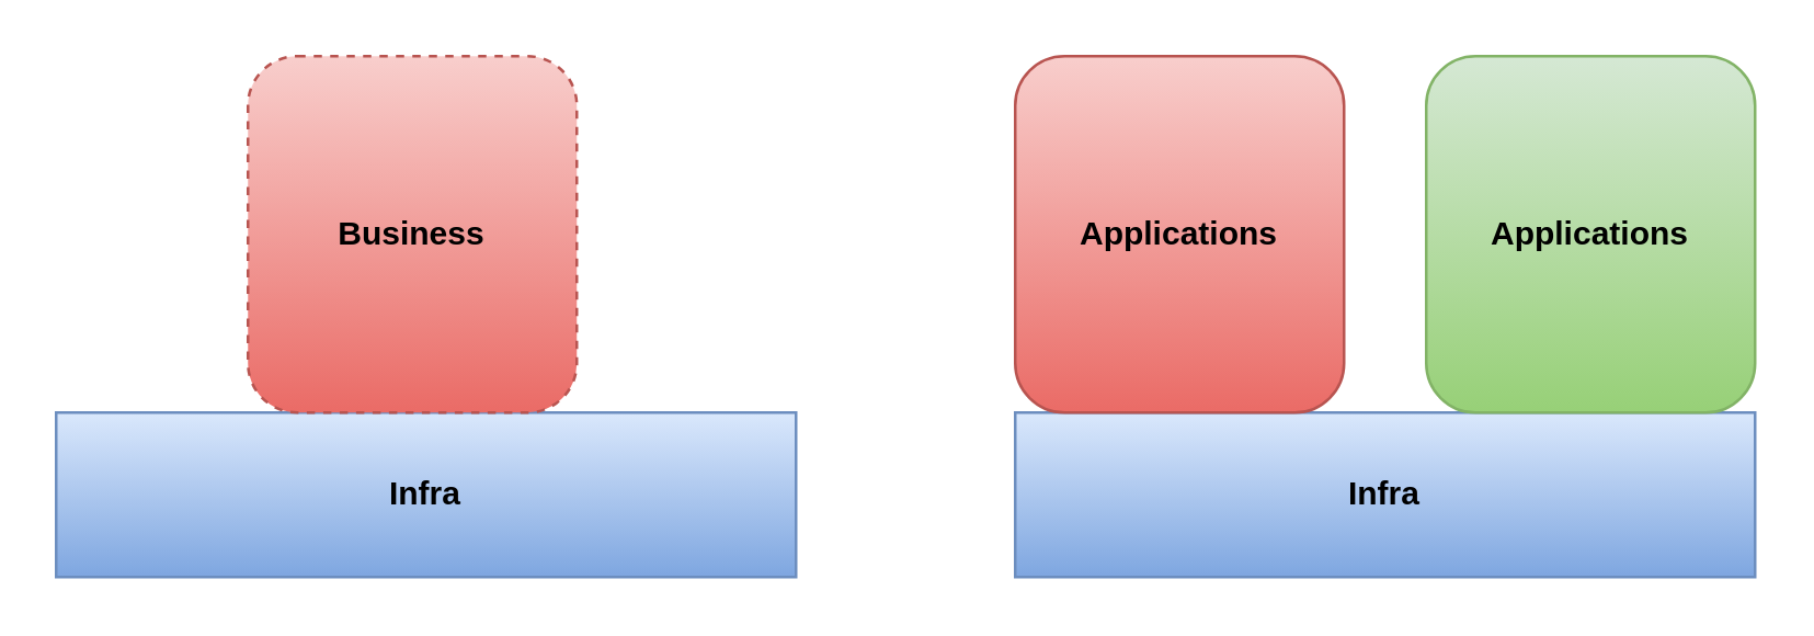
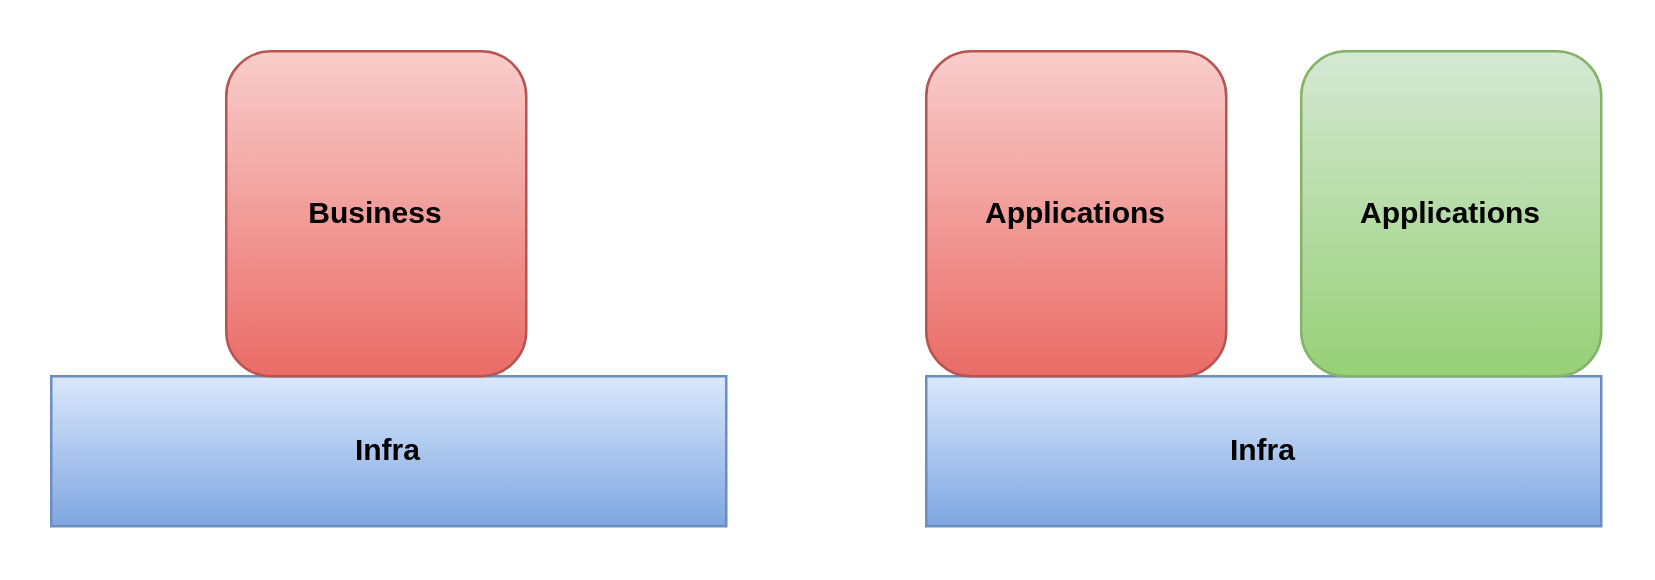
- <mxCell id="3" value="&lt;b&gt;Business&lt;/b&gt;" style="rounded=1;whiteSpace=wrap;html=1;fillColor=#f8cecc;gradientColor=#ea6b66;strokeColor=#b85450;dashed=1;" vertex="1" parent="1"><mxGeometry x="90" y="20" width="120" height="130" as="geometry" /></mxCell>
+ <mxCell id="3" value="&lt;b&gt;Business&lt;/b&gt;" style="rounded=1;whiteSpace=wrap;html=1;fillColor=#f8cecc;gradientColor=#ea6b66;strokeColor=#b85450;" vertex="1" parent="1"><mxGeometry x="90" y="20" width="120" height="130" as="geometry" /></mxCell>
